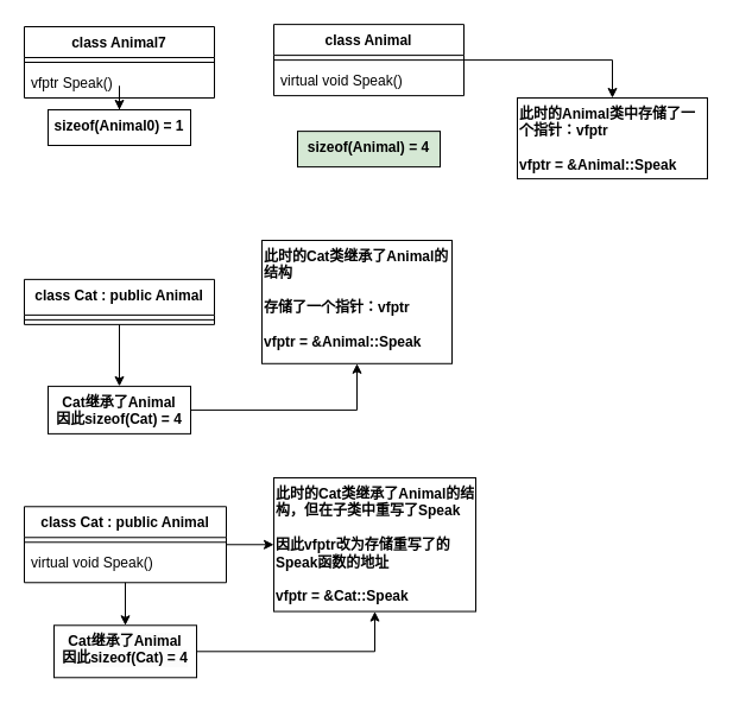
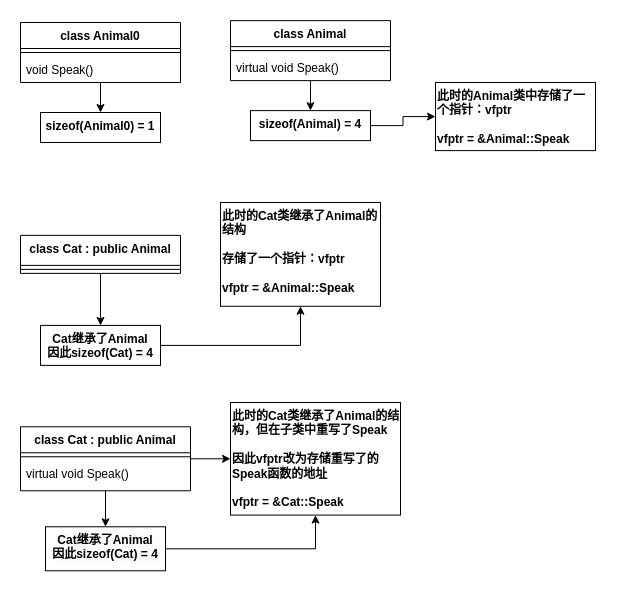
- <mxCell id="3" value="class Animal7" style="swimlane;fontStyle=1;align=center;verticalAlign=top;childLayout=stackLayout;horizontal=1;startSize=26;horizontalStack=0;resizeParent=1;resizeParentMax=0;resizeLast=0;collapsible=1;marginBottom=0;whiteSpace=wrap;html=1;" parent="1" vertex="1"><mxGeometry y="22" width="160" height="60" as="geometry" x="20"><mxRectangle y="120" width="110" height="30" as="alternateBounds" /></mxGeometry></mxCell>
+ <mxCell id="3" value="class Animal0" style="swimlane;fontStyle=1;align=center;verticalAlign=top;childLayout=stackLayout;horizontal=1;startSize=26;horizontalStack=0;resizeParent=1;resizeParentMax=0;resizeLast=0;collapsible=1;marginBottom=0;whiteSpace=wrap;html=1;" parent="1" vertex="1"><mxGeometry y="22" width="160" height="60" as="geometry" x="20"><mxRectangle y="120" width="110" height="30" as="alternateBounds" /></mxGeometry></mxCell>
- <mxCell id="6" value="" style="edgeStyle=orthogonalEdgeStyle;rounded=0;orthogonalLoop=1;jettySize=auto;html=1;" parent="1" source="7" target="13" edge="1"><mxGeometry relative="1" as="geometry" /></mxCell>
+ <mxCell id="6" value="" style="edgeStyle=orthogonalEdgeStyle;rounded=0;orthogonalLoop=1;jettySize=auto;html=1;" parent="1" source="7" target="12" edge="1"><mxGeometry relative="1" as="geometry" /></mxCell>
- <mxCell id="5" value="vfptr Speak()" style="text;strokeColor=none;fillColor=none;align=left;verticalAlign=top;spacingLeft=4;spacingRight=4;overflow=hidden;rotatable=0;points=[[0,0.5],[1,0.5]];portConstraint=eastwest;whiteSpace=wrap;html=1;" parent="3" vertex="1"><mxGeometry y="34" width="160" height="26" as="geometry" /></mxCell>
+ <mxCell id="5" value="void Speak()" style="text;strokeColor=none;fillColor=none;align=left;verticalAlign=top;spacingLeft=4;spacingRight=4;overflow=hidden;rotatable=0;points=[[0,0.5],[1,0.5]];portConstraint=eastwest;whiteSpace=wrap;html=1;" parent="3" vertex="1"><mxGeometry y="34" width="160" height="26" as="geometry" /></mxCell>
- <mxCell id="10" value="sizeof(Animal0) = 1" style="whiteSpace=wrap;html=1;verticalAlign=top;fontStyle=1;startSize=26;" parent="1" vertex="1"><mxGeometry x="40" y="92" width="120" height="30" as="geometry" /></mxCell>
+ <mxCell id="10" value="sizeof(Animal0) = 1" style="whiteSpace=wrap;html=1;verticalAlign=top;fontStyle=1;startSize=26;" parent="1" vertex="1"><mxGeometry x="40" y="112" width="120" height="30" as="geometry" /></mxCell>
+ <mxCell id="11" value="" style="edgeStyle=orthogonalEdgeStyle;rounded=0;orthogonalLoop=1;jettySize=auto;html=1;" parent="1" source="12" target="13" edge="1"><mxGeometry relative="1" as="geometry" /></mxCell>
- <mxCell id="12" value="sizeof(Animal) = 4" style="whiteSpace=wrap;html=1;verticalAlign=top;fontStyle=1;startSize=26;fillColor=#d5e8d4;" parent="1" vertex="1"><mxGeometry x="250" y="110.12" width="120" height="30" as="geometry" /></mxCell>
+ <mxCell id="12" value="sizeof(Animal) = 4" style="whiteSpace=wrap;html=1;verticalAlign=top;fontStyle=1;startSize=26;" parent="1" vertex="1"><mxGeometry x="250" y="110.12" width="120" height="30" as="geometry" /></mxCell>
